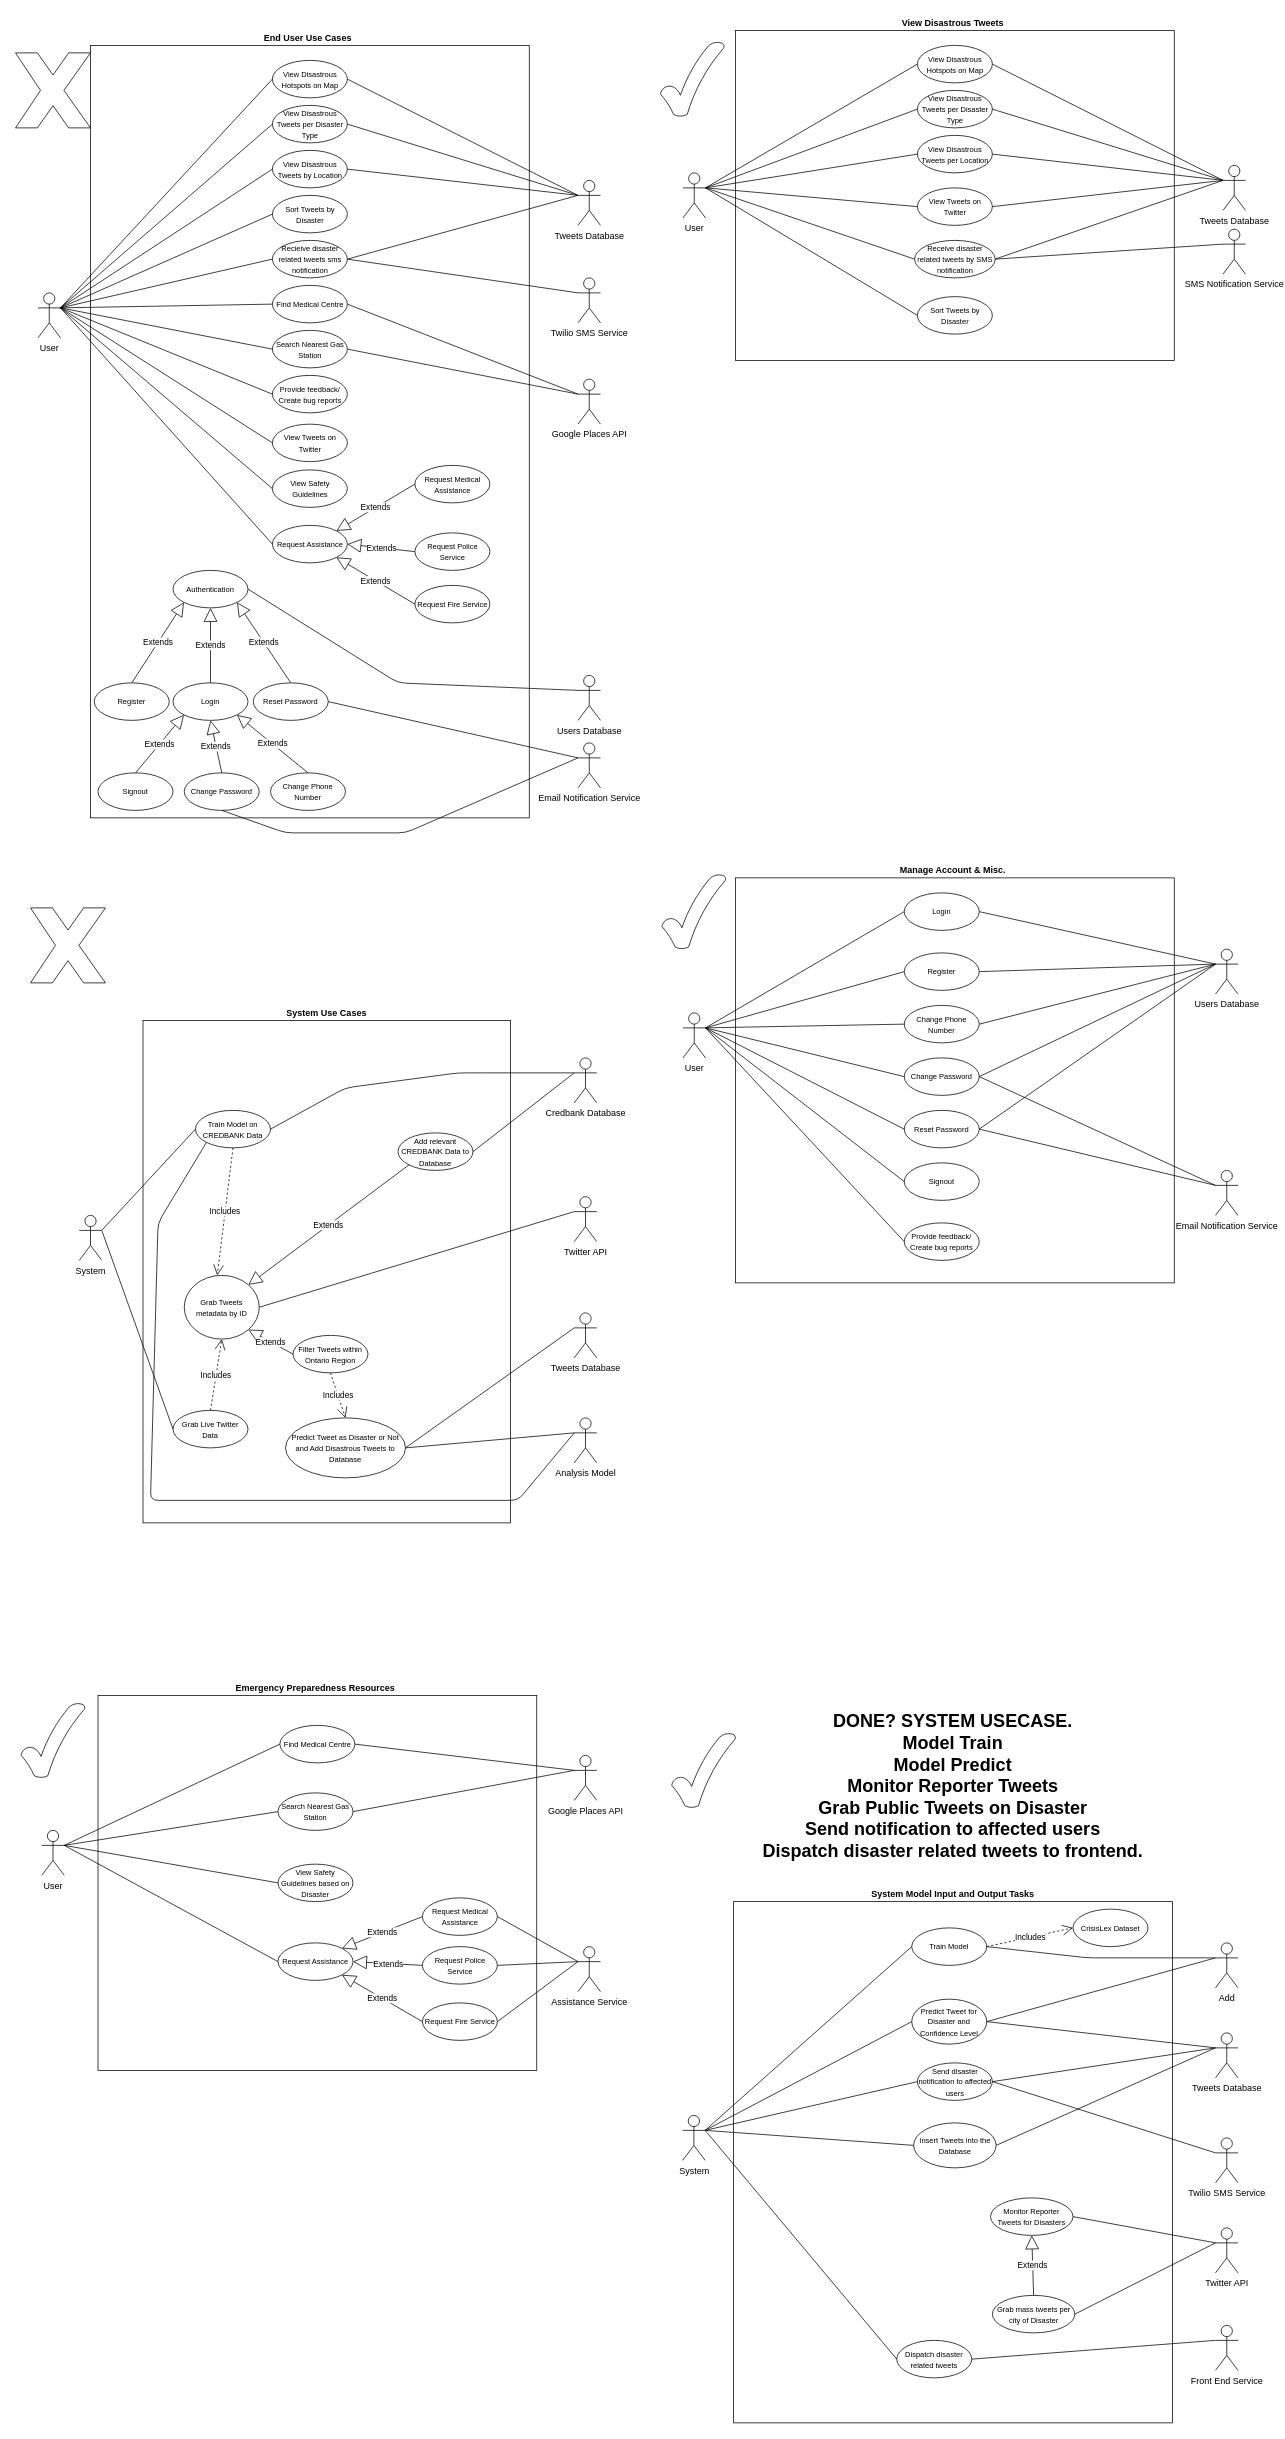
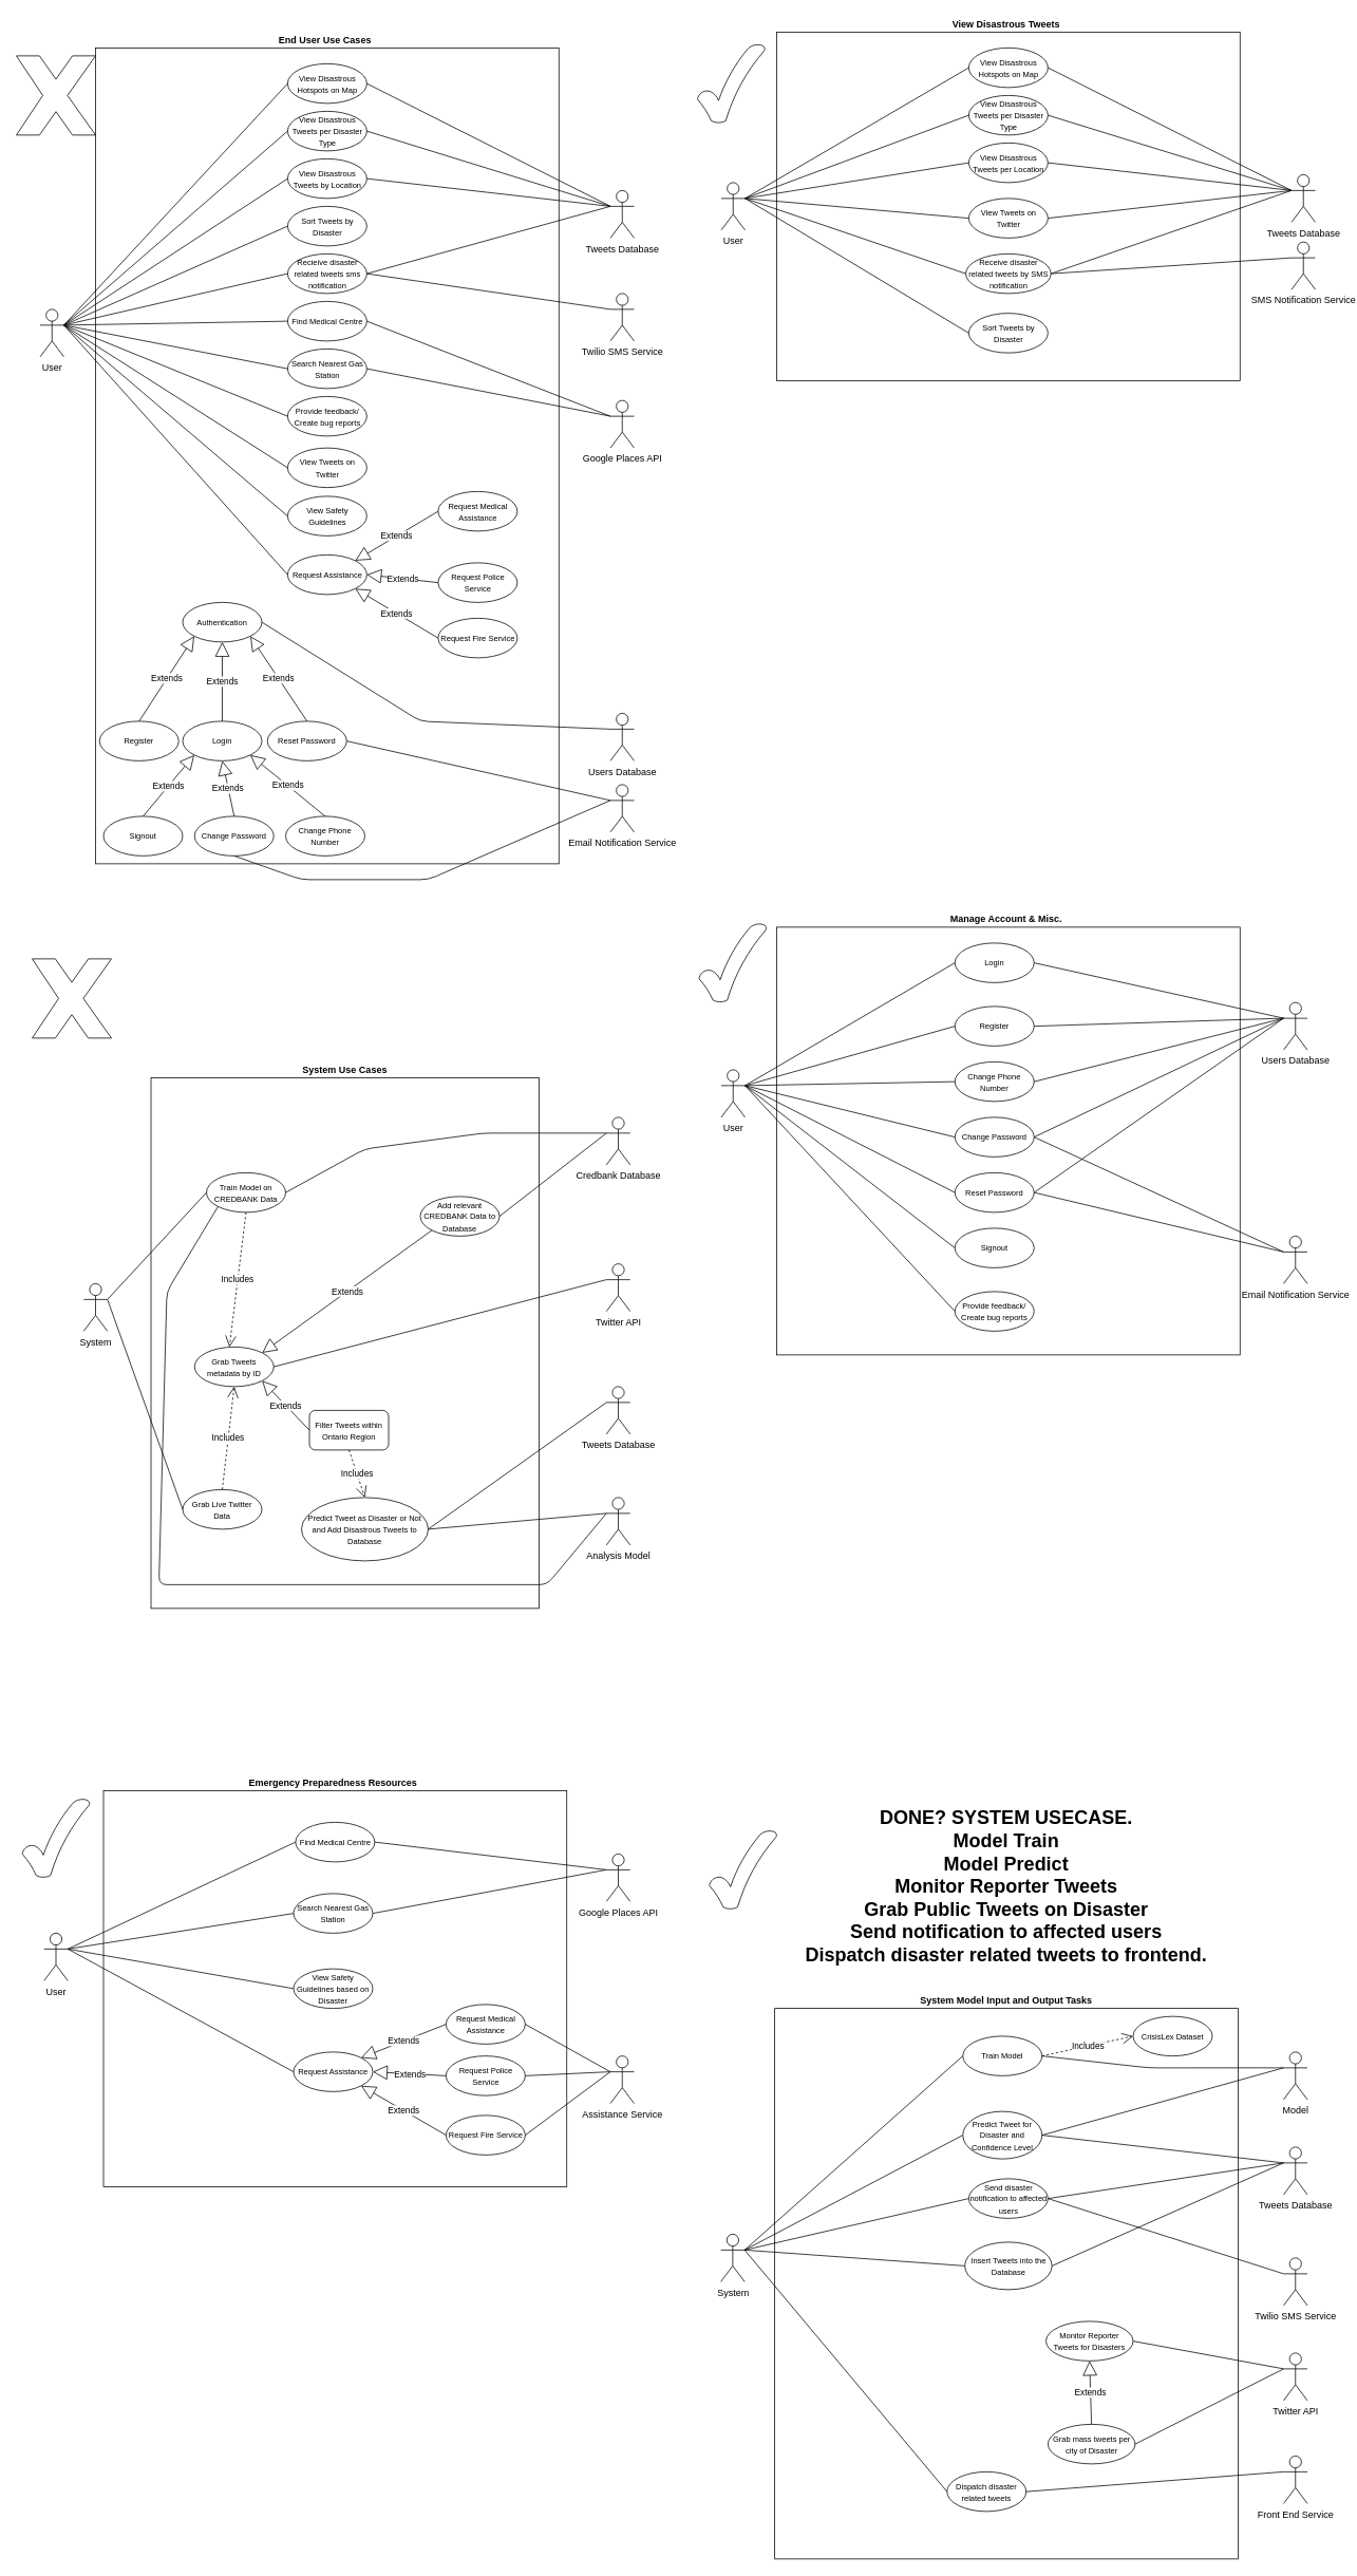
- <mxCell id="26" value="&lt;span style=&quot;font-size: 10px&quot;&gt;Grab Tweets metadata by ID&lt;/span&gt;" style="ellipse;whiteSpace=wrap;html=1;" parent="1" vertex="1"><mxGeometry x="245" y="1700" width="100" height="85" as="geometry" /></mxCell>
+ <mxCell id="26" value="&lt;span style=&quot;font-size: 10px&quot;&gt;Grab Tweets metadata by ID&lt;/span&gt;" style="ellipse;whiteSpace=wrap;html=1;" parent="1" vertex="1"><mxGeometry x="245" y="1700" width="100" height="50" as="geometry" /></mxCell>
- <mxCell id="37" value="&lt;span style=&quot;font-size: 10px&quot;&gt;Filter Tweets within Ontario Region&lt;/span&gt;" style="ellipse;whiteSpace=wrap;html=1;" parent="1" vertex="1"><mxGeometry x="390" y="1780" width="100" height="50" as="geometry" /></mxCell>
+ <mxCell id="37" value="&lt;span style=&quot;font-size: 10px&quot;&gt;Filter Tweets within Ontario Region&lt;/span&gt;" style="whiteSpace=wrap;html=1;rounded=1;" parent="1" vertex="1"><mxGeometry x="390" y="1780" width="100" height="50" as="geometry" /></mxCell>
- <mxCell id="170" value="Add" style="shape=umlActor;verticalLabelPosition=bottom;verticalAlign=top;html=1;" vertex="1" parent="1"><mxGeometry x="1620" y="2590" width="30" height="60" as="geometry" /></mxCell>
+ <mxCell id="170" value="Model" style="shape=umlActor;verticalLabelPosition=bottom;verticalAlign=top;html=1;" vertex="1" parent="1"><mxGeometry x="1620" y="2590" width="30" height="60" as="geometry" /></mxCell>
